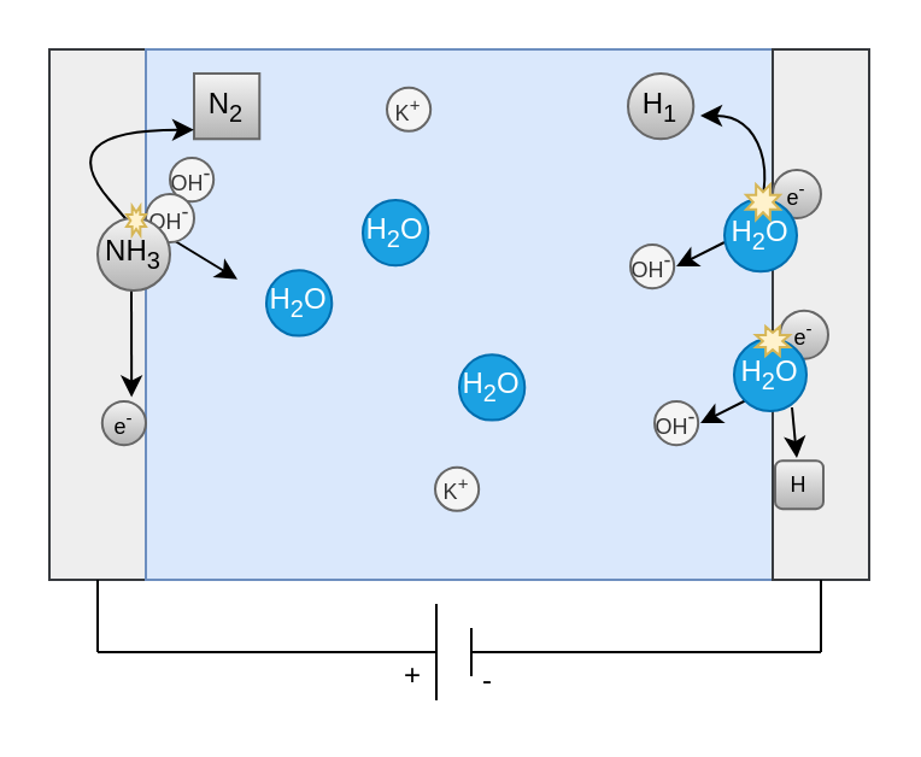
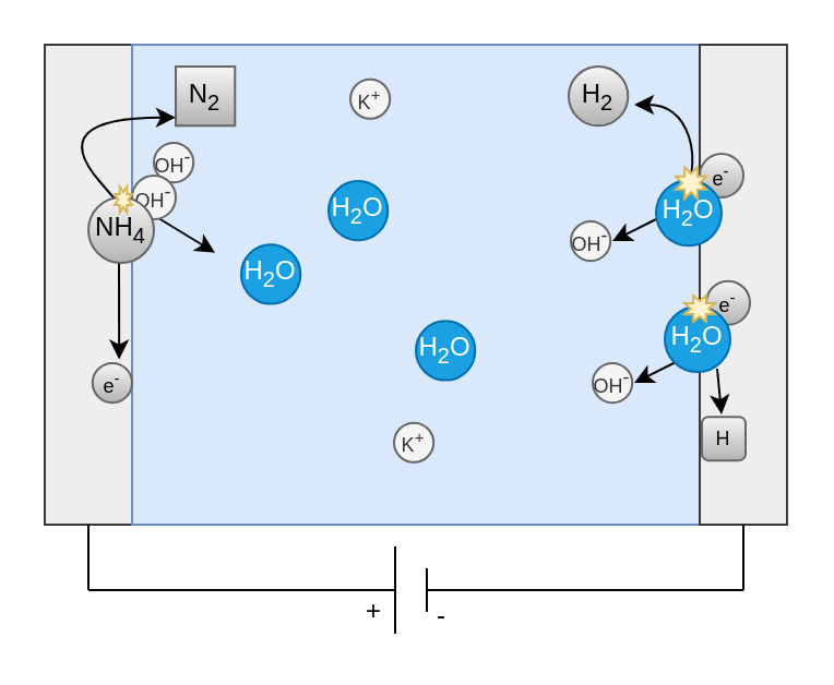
- <mxCell id="13" value="H&lt;sub&gt;1&lt;/sub&gt;" style="ellipse;whiteSpace=wrap;html=1;aspect=fixed;gradientColor=#b3b3b3;fillColor=#f5f5f5;strokeColor=#666666;" parent="3" vertex="1"><mxGeometry x="240" width="27.143" height="27.143" as="geometry" /></mxCell>
+ <mxCell id="13" value="H&lt;sub&gt;2&lt;/sub&gt;" style="ellipse;whiteSpace=wrap;html=1;aspect=fixed;gradientColor=#b3b3b3;fillColor=#f5f5f5;strokeColor=#666666;" parent="3" vertex="1"><mxGeometry x="240" width="27.143" height="27.143" as="geometry" /></mxCell>
- <mxCell id="35" value="NH&lt;sub&gt;3&lt;/sub&gt;" style="ellipse;whiteSpace=wrap;html=1;aspect=fixed;gradientColor=#b3b3b3;fillColor=#f5f5f5;strokeColor=#666666;" parent="33" vertex="1"><mxGeometry y="10" width="30" height="30" as="geometry" /></mxCell>
+ <mxCell id="35" value="NH&lt;sub&gt;4&lt;/sub&gt;" style="ellipse;whiteSpace=wrap;html=1;aspect=fixed;gradientColor=#b3b3b3;fillColor=#f5f5f5;strokeColor=#666666;" parent="33" vertex="1"><mxGeometry y="10" width="30" height="30" as="geometry" /></mxCell>
